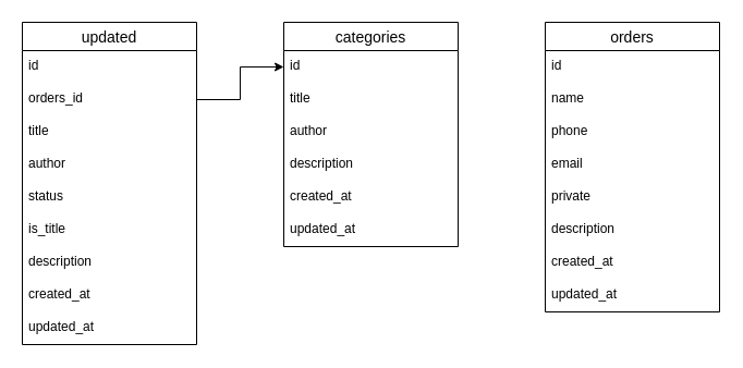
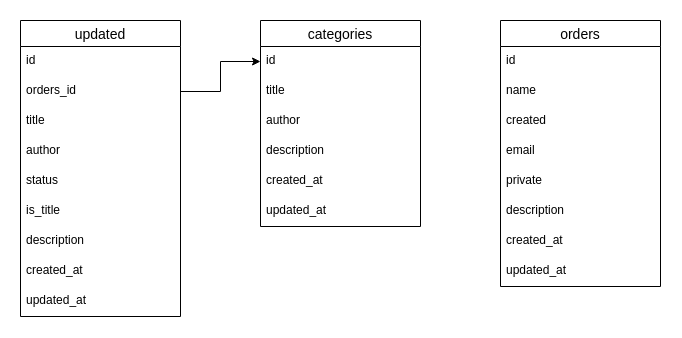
- <mxCell id="12" value="phone" style="text;strokeColor=none;fillColor=none;spacingLeft=4;spacingRight=4;overflow=hidden;rotatable=0;points=[[0,0.5],[1,0.5]];portConstraint=eastwest;fontSize=12;" vertex="1" parent="9"><mxGeometry y="86" width="160" height="30" as="geometry" /></mxCell>
+ <mxCell id="12" value="created" style="text;strokeColor=none;fillColor=none;spacingLeft=4;spacingRight=4;overflow=hidden;rotatable=0;points=[[0,0.5],[1,0.5]];portConstraint=eastwest;fontSize=12;" vertex="1" parent="9"><mxGeometry y="86" width="160" height="30" as="geometry" /></mxCell>
